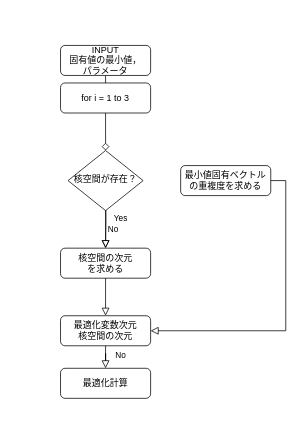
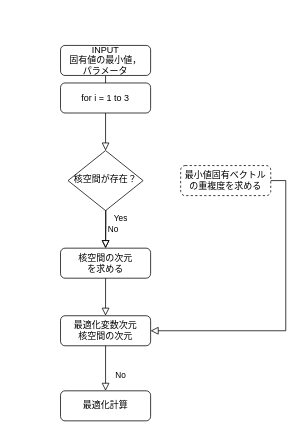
- <mxCell id="16" value="" style="rounded=0;html=1;jettySize=auto;orthogonalLoop=1;fontSize=11;endArrow=diamond;endFill=0;endSize=8;strokeWidth=1;shadow=0;labelBackgroundColor=none;edgeStyle=orthogonalEdgeStyle;exitX=0.5;exitY=1;exitDx=0;exitDy=0;entryX=0.5;entryY=0;entryDx=0;entryDy=0;" parent="2" source="15" target="6" edge="1"><mxGeometry relative="1" as="geometry"><mxPoint x="130" y="20" as="sourcePoint" /><mxPoint x="130" y="100" as="targetPoint" /><Array as="points"><mxPoint x="120" y="130" /></Array></mxGeometry></mxCell>
+ <mxCell id="16" value="" style="rounded=0;html=1;jettySize=auto;orthogonalLoop=1;fontSize=11;endArrow=block;endFill=0;endSize=8;strokeWidth=1;shadow=0;labelBackgroundColor=none;edgeStyle=orthogonalEdgeStyle;exitX=0.5;exitY=1;exitDx=0;exitDy=0;entryX=0.5;entryY=0;entryDx=0;entryDy=0;" parent="2" source="15" target="6" edge="1"><mxGeometry relative="1" as="geometry"><mxPoint x="130" y="20" as="sourcePoint" /><mxPoint x="130" y="100" as="targetPoint" /><Array as="points"><mxPoint x="120" y="130" /></Array></mxGeometry></mxCell>
- <mxCell id="7" value="最小値固有ベクトルの重複度を求める" style="rounded=1;whiteSpace=wrap;html=1;fontSize=12;glass=0;strokeWidth=1;shadow=0;" parent="2" vertex="1"><mxGeometry x="220" y="200" width="120" height="40" as="geometry" /></mxCell>
+ <mxCell id="7" value="最小値固有ベクトルの重複度を求める" style="rounded=1;whiteSpace=wrap;html=1;fontSize=12;glass=0;strokeWidth=1;shadow=0;dashed=1;" parent="2" vertex="1"><mxGeometry x="220" y="200" width="120" height="40" as="geometry" /></mxCell>
- <mxCell id="9" value="最適化計算" style="rounded=1;whiteSpace=wrap;html=1;fontSize=12;glass=0;strokeWidth=1;shadow=0;" parent="2" vertex="1"><mxGeometry x="60" y="470" width="120" height="40" as="geometry" /></mxCell>
+ <mxCell id="9" value="最適化計算" style="rounded=1;whiteSpace=wrap;html=1;fontSize=12;glass=0;strokeWidth=1;shadow=0;" parent="2" vertex="1"><mxGeometry x="60" y="500" width="120" height="40" as="geometry" /></mxCell>
